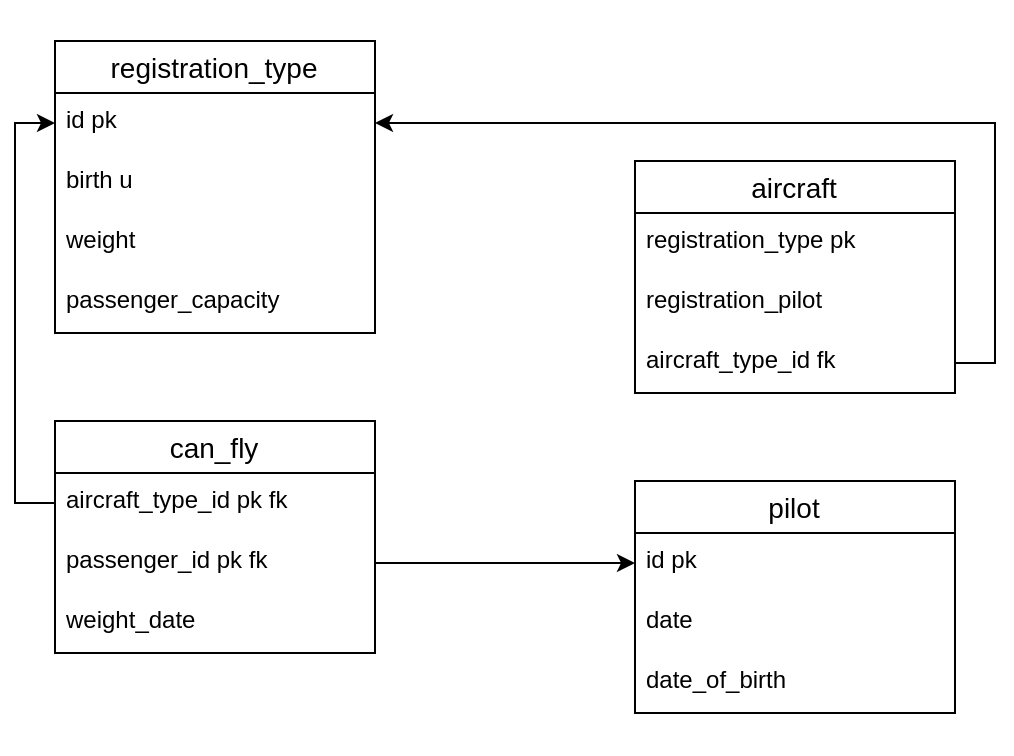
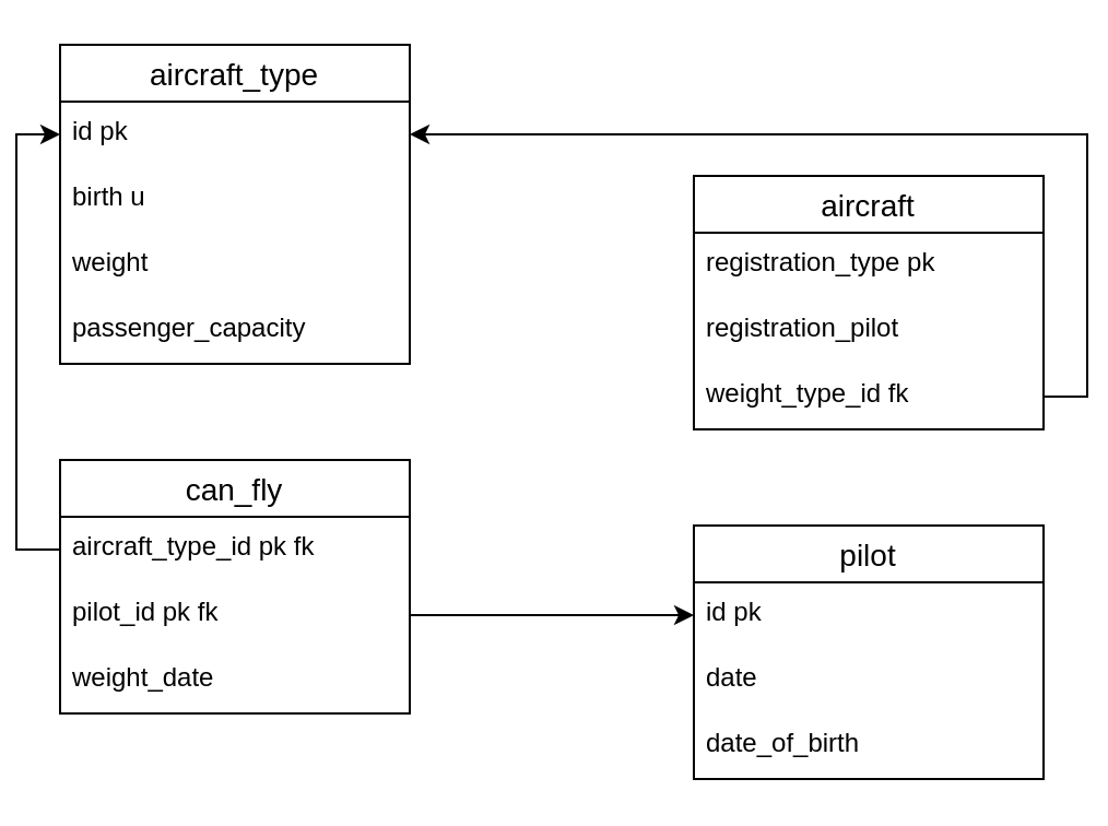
- <mxCell id="2" value="registration_type" style="swimlane;fontStyle=0;childLayout=stackLayout;horizontal=1;startSize=26;horizontalStack=0;resizeParent=1;resizeParentMax=0;resizeLast=0;collapsible=1;marginBottom=0;align=center;fontSize=14;" vertex="1" parent="1"><mxGeometry x="20" y="20" width="160" height="146" as="geometry" /></mxCell>
+ <mxCell id="2" value="aircraft_type" style="swimlane;fontStyle=0;childLayout=stackLayout;horizontal=1;startSize=26;horizontalStack=0;resizeParent=1;resizeParentMax=0;resizeLast=0;collapsible=1;marginBottom=0;align=center;fontSize=14;" vertex="1" parent="1"><mxGeometry x="20" y="20" width="160" height="146" as="geometry" /></mxCell>
- <mxCell id="10" value="aircraft_type_id fk" style="text;strokeColor=none;fillColor=none;spacingLeft=4;spacingRight=4;overflow=hidden;rotatable=0;points=[[0,0.5],[1,0.5]];portConstraint=eastwest;fontSize=12;" vertex="1" parent="7"><mxGeometry y="86" width="160" height="30" as="geometry" /></mxCell>
+ <mxCell id="10" value="weight_type_id fk" style="text;strokeColor=none;fillColor=none;spacingLeft=4;spacingRight=4;overflow=hidden;rotatable=0;points=[[0,0.5],[1,0.5]];portConstraint=eastwest;fontSize=12;" vertex="1" parent="7"><mxGeometry y="86" width="160" height="30" as="geometry" /></mxCell>
- <mxCell id="14" value="passenger_id pk fk&#10;" style="text;strokeColor=none;fillColor=none;spacingLeft=4;spacingRight=4;overflow=hidden;rotatable=0;points=[[0,0.5],[1,0.5]];portConstraint=eastwest;fontSize=12;" vertex="1" parent="12"><mxGeometry y="56" width="160" height="30" as="geometry" /></mxCell>
+ <mxCell id="14" value="pilot_id pk fk&#10;" style="text;strokeColor=none;fillColor=none;spacingLeft=4;spacingRight=4;overflow=hidden;rotatable=0;points=[[0,0.5],[1,0.5]];portConstraint=eastwest;fontSize=12;" vertex="1" parent="12"><mxGeometry y="56" width="160" height="30" as="geometry" /></mxCell>
